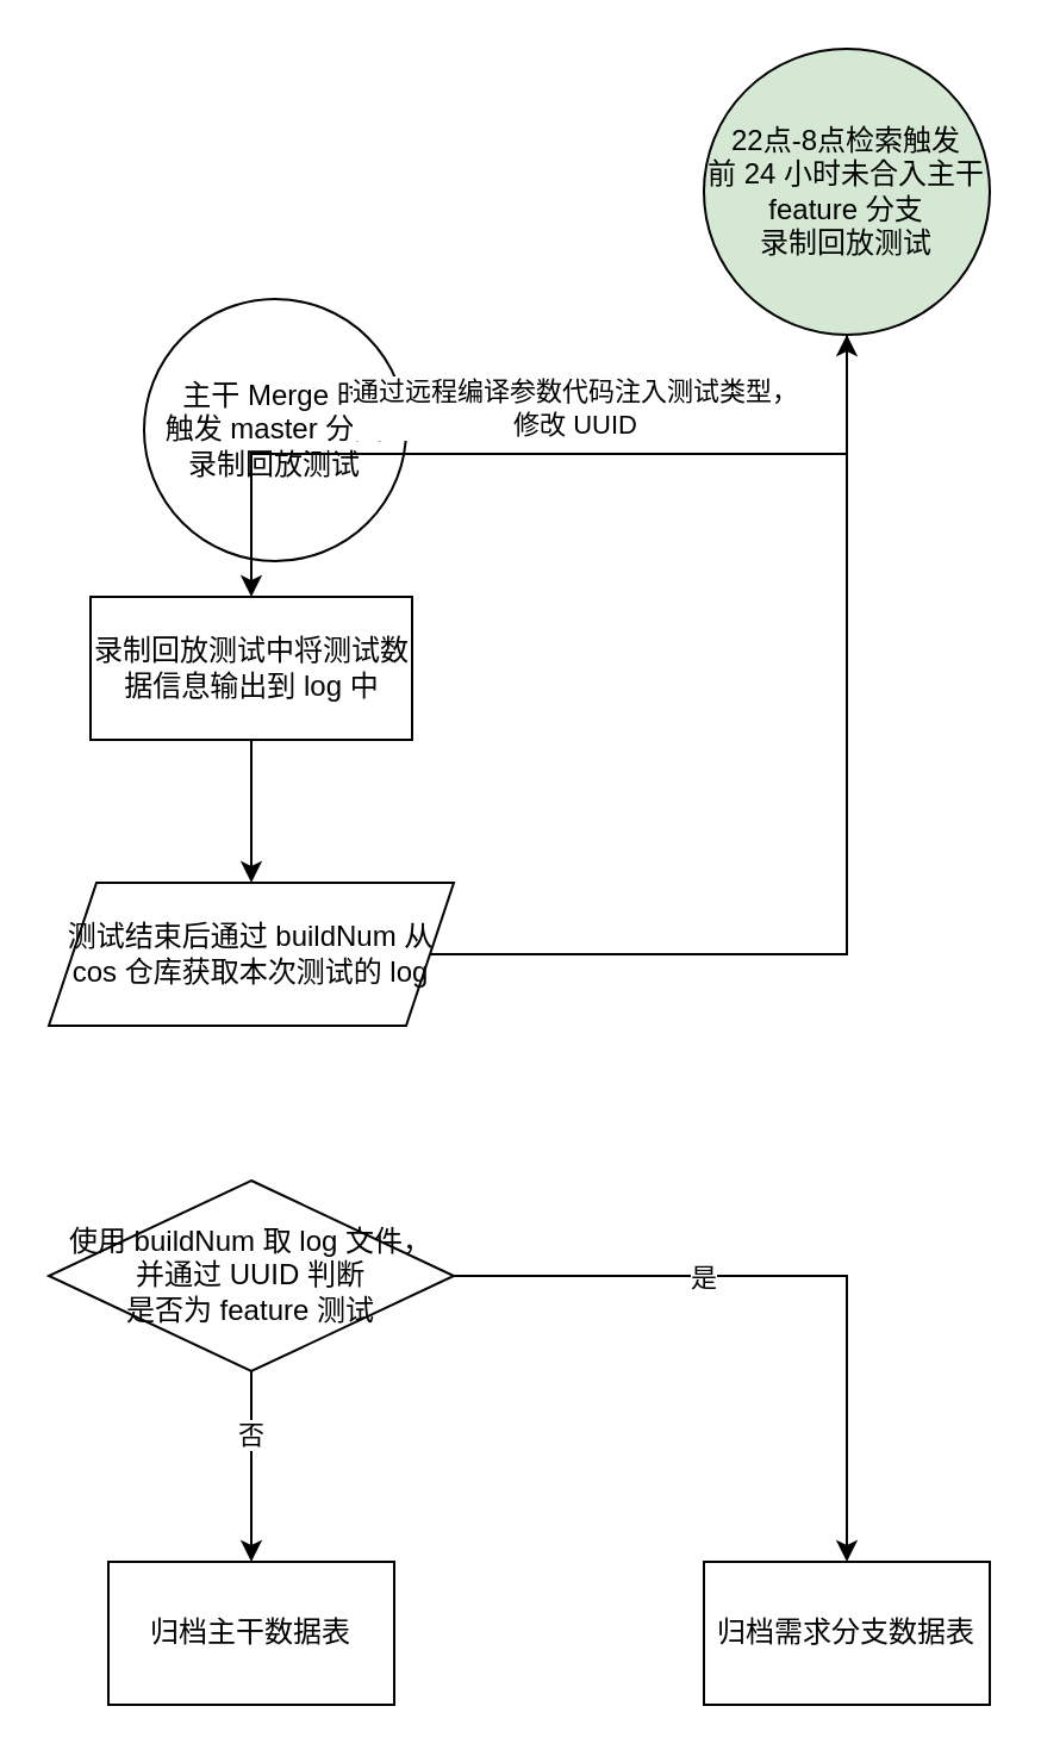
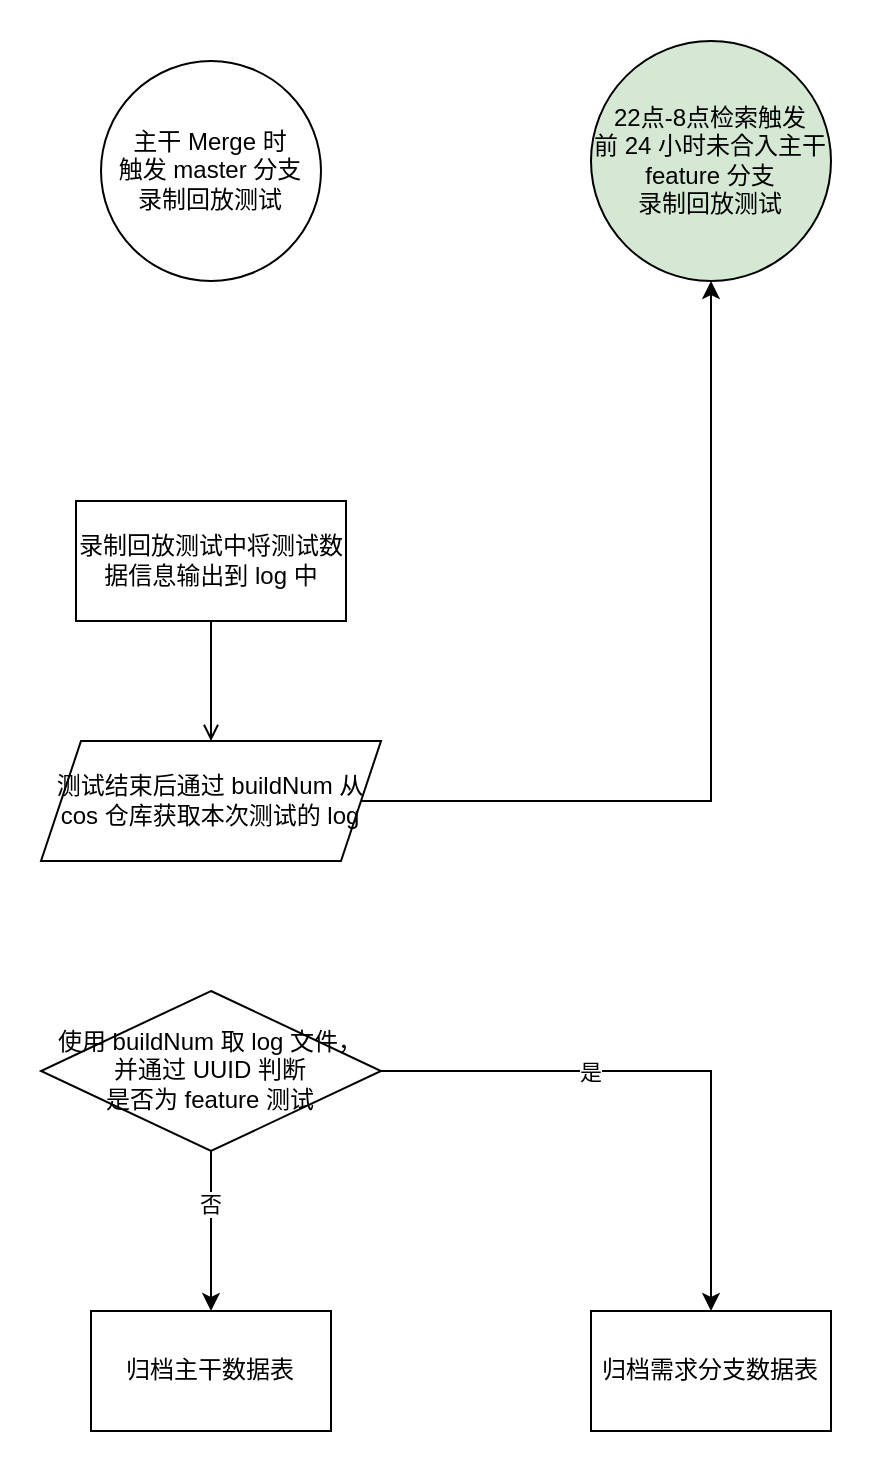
- <mxCell id="2" value="主干 Merge 时&lt;br&gt;触发 master 分支&lt;br&gt;录制回放测试" style="ellipse;whiteSpace=wrap;html=1;aspect=fixed;" vertex="1" parent="1"><mxGeometry x="60" y="125" width="110" height="110" as="geometry" /></mxCell>
+ <mxCell id="2" value="主干 Merge 时&lt;br&gt;触发 master 分支&lt;br&gt;录制回放测试" style="ellipse;whiteSpace=wrap;html=1;aspect=fixed;" vertex="1" parent="1"><mxGeometry x="50" y="30" width="110" height="110" as="geometry" /></mxCell>
- <mxCell id="3" style="edgeStyle=orthogonalEdgeStyle;rounded=0;orthogonalLoop=1;jettySize=auto;html=1;" edge="1" parent="1" source="5" target="7"><mxGeometry relative="1" as="geometry"><Array as="points"><mxPoint x="355" y="190" /><mxPoint x="105" y="190" /></Array></mxGeometry></mxCell>
- <mxCell id="4" value="通过远程编译参数代码注入测试类型，&lt;br&gt;修改 UUID" style="edgeLabel;html=1;align=center;verticalAlign=middle;resizable=0;points=[];" vertex="1" connectable="0" parent="3"><mxGeometry x="-0.398" relative="1" as="geometry"><mxPoint x="-57" y="-20" as="offset" /></mxGeometry></mxCell>
- <mxCell id="6" style="edgeStyle=orthogonalEdgeStyle;rounded=0;orthogonalLoop=1;jettySize=auto;html=1;" edge="1" parent="1" source="7" target="9"><mxGeometry relative="1" as="geometry" /></mxCell>
+ <mxCell id="6" style="edgeStyle=orthogonalEdgeStyle;rounded=0;orthogonalLoop=1;jettySize=auto;html=1;endArrow=open;" edge="1" parent="1" source="7" target="9"><mxGeometry relative="1" as="geometry" /></mxCell>
